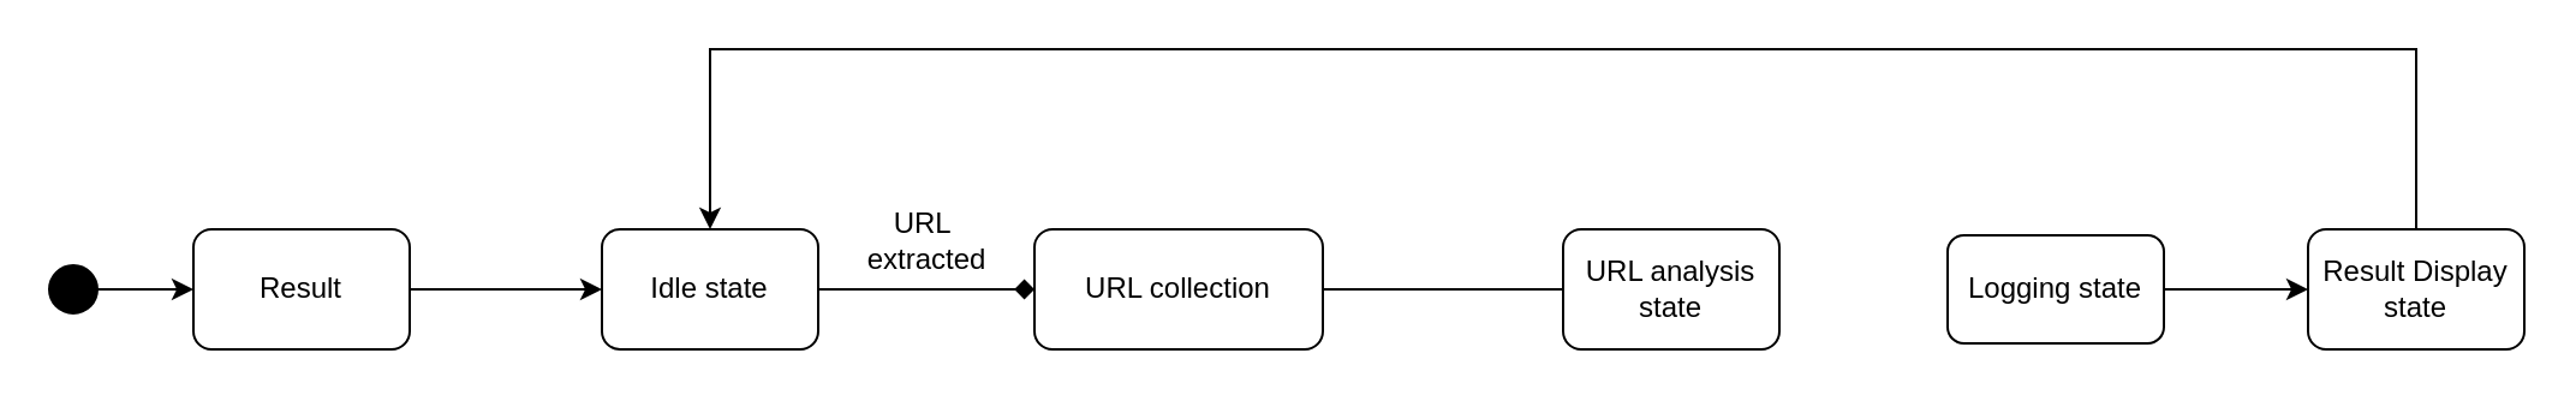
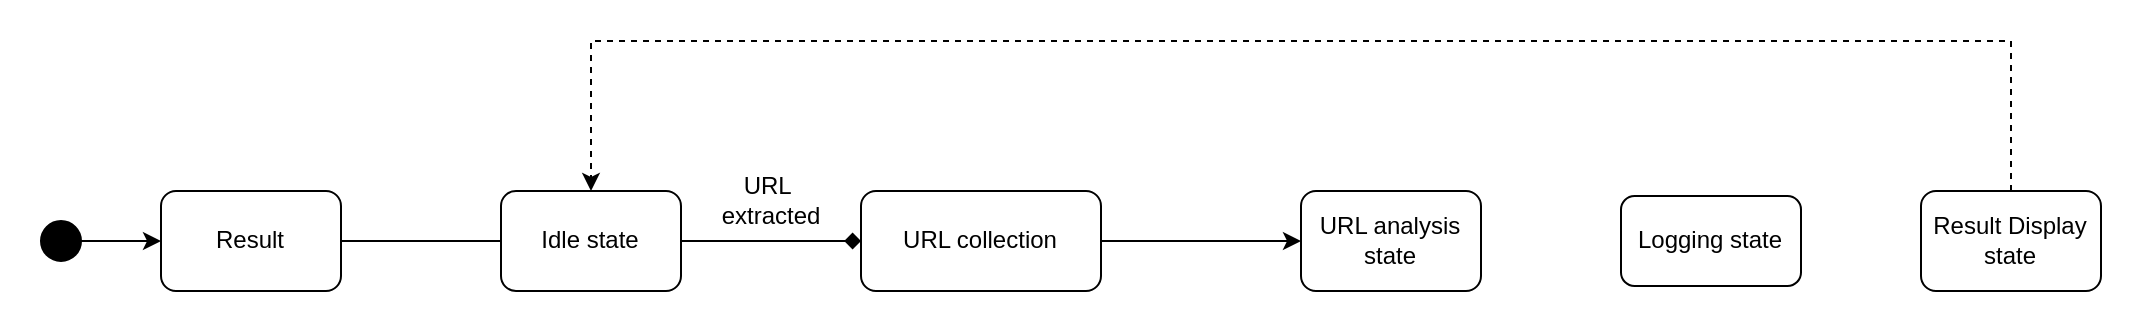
- <mxCell id="9" style="edgeStyle=orthogonalEdgeStyle;rounded=0;orthogonalLoop=1;jettySize=auto;html=1;exitX=0.5;exitY=0;exitDx=0;exitDy=0;entryX=0.5;entryY=0;entryDx=0;entryDy=0;" parent="1" source="10" target="7" edge="1"><mxGeometry relative="1" as="geometry"><Array as="points"><mxPoint x="1005" y="20" /><mxPoint x="295" y="20" /></Array></mxGeometry></mxCell>
+ <mxCell id="9" style="edgeStyle=orthogonalEdgeStyle;rounded=0;orthogonalLoop=1;jettySize=auto;html=1;exitX=0.5;exitY=0;exitDx=0;exitDy=0;entryX=0.5;entryY=0;entryDx=0;entryDy=0;dashed=1;" parent="1" source="10" target="7" edge="1"><mxGeometry relative="1" as="geometry"><Array as="points"><mxPoint x="1005" y="20" /><mxPoint x="295" y="20" /></Array></mxGeometry></mxCell>
- <mxCell id="4" style="edgeStyle=orthogonalEdgeStyle;rounded=0;orthogonalLoop=1;jettySize=auto;html=1;exitX=1;exitY=0.5;exitDx=0;exitDy=0;entryX=0;entryY=0.5;entryDx=0;entryDy=0;" parent="1" source="5" target="7" edge="1"><mxGeometry relative="1" as="geometry" /></mxCell>
+ <mxCell id="4" style="edgeStyle=orthogonalEdgeStyle;rounded=0;orthogonalLoop=1;jettySize=auto;html=1;exitX=1;exitY=0.5;exitDx=0;exitDy=0;entryX=0;entryY=0.5;entryDx=0;entryDy=0;endArrow=none;" parent="1" source="5" target="7" edge="1"><mxGeometry relative="1" as="geometry" /></mxCell>
- <mxCell id="11" style="edgeStyle=orthogonalEdgeStyle;rounded=0;orthogonalLoop=1;jettySize=auto;html=1;exitX=1;exitY=0.5;exitDx=0;exitDy=0;endArrow=none;" parent="1" source="12" target="8" edge="1"><mxGeometry relative="1" as="geometry" /></mxCell>
+ <mxCell id="11" style="edgeStyle=orthogonalEdgeStyle;rounded=0;orthogonalLoop=1;jettySize=auto;html=1;exitX=1;exitY=0.5;exitDx=0;exitDy=0;" parent="1" source="12" target="8" edge="1"><mxGeometry relative="1" as="geometry" /></mxCell>
- <mxCell id="14" style="edgeStyle=orthogonalEdgeStyle;rounded=0;orthogonalLoop=1;jettySize=auto;html=1;exitX=1;exitY=0.5;exitDx=0;exitDy=0;entryX=0;entryY=0.5;entryDx=0;entryDy=0;" edge="1" parent="1" source="15" target="10"><mxGeometry relative="1" as="geometry" /></mxCell>
